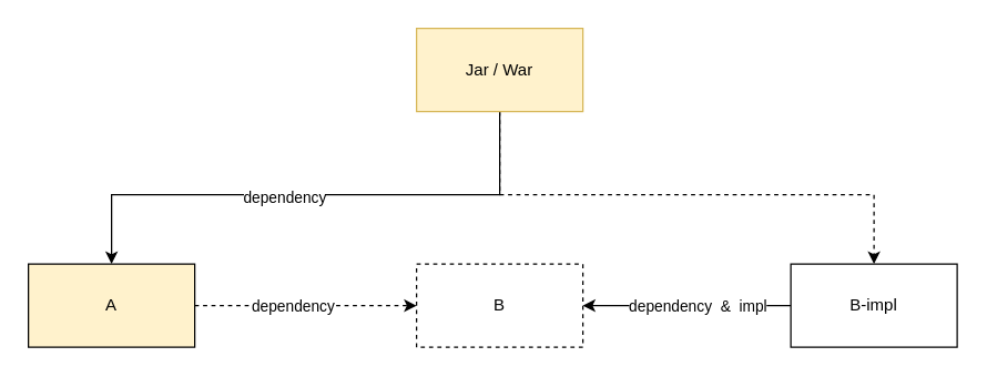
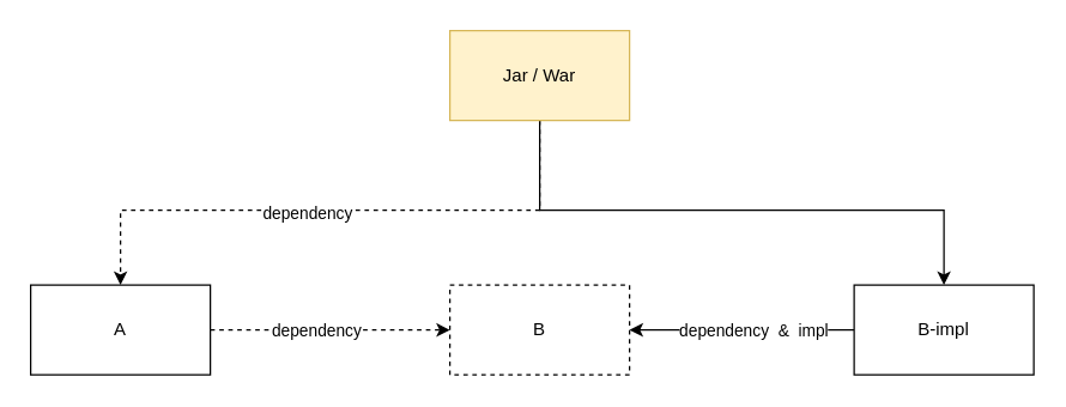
- <mxCell id="2" style="edgeStyle=orthogonalEdgeStyle;rounded=0;orthogonalLoop=1;jettySize=auto;html=1;entryX=0.5;entryY=0;entryDx=0;entryDy=0;exitX=0.5;exitY=1;exitDx=0;exitDy=0;" edge="1" parent="1" source="5" target="8"><mxGeometry relative="1" as="geometry"><Array as="points"><mxPoint x="360" y="140" /><mxPoint x="80" y="140" /></Array></mxGeometry></mxCell>
+ <mxCell id="2" style="edgeStyle=orthogonalEdgeStyle;rounded=0;orthogonalLoop=1;jettySize=auto;html=1;entryX=0.5;entryY=0;entryDx=0;entryDy=0;exitX=0.5;exitY=1;exitDx=0;exitDy=0;dashed=1;" edge="1" parent="1" source="5" target="8"><mxGeometry relative="1" as="geometry"><Array as="points"><mxPoint x="360" y="140" /><mxPoint x="80" y="140" /></Array></mxGeometry></mxCell>
- <mxCell id="4" style="edgeStyle=orthogonalEdgeStyle;rounded=0;orthogonalLoop=1;jettySize=auto;html=1;entryX=0.5;entryY=0;entryDx=0;entryDy=0;dashed=1;" edge="1" parent="1" source="5" target="12"><mxGeometry relative="1" as="geometry"><Array as="points"><mxPoint x="360" y="140" /><mxPoint x="630" y="140" /></Array></mxGeometry></mxCell>
+ <mxCell id="4" style="edgeStyle=orthogonalEdgeStyle;rounded=0;orthogonalLoop=1;jettySize=auto;html=1;entryX=0.5;entryY=0;entryDx=0;entryDy=0;" edge="1" parent="1" source="5" target="12"><mxGeometry relative="1" as="geometry"><Array as="points"><mxPoint x="360" y="140" /><mxPoint x="630" y="140" /></Array></mxGeometry></mxCell>
- <mxCell id="8" value="A" style="rounded=0;whiteSpace=wrap;html=1;fillColor=#fff2cc;" vertex="1" parent="1"><mxGeometry x="20" y="190" width="120" height="60" as="geometry" /></mxCell>
+ <mxCell id="8" value="A" style="rounded=0;whiteSpace=wrap;html=1;" vertex="1" parent="1"><mxGeometry x="20" y="190" width="120" height="60" as="geometry" /></mxCell>
